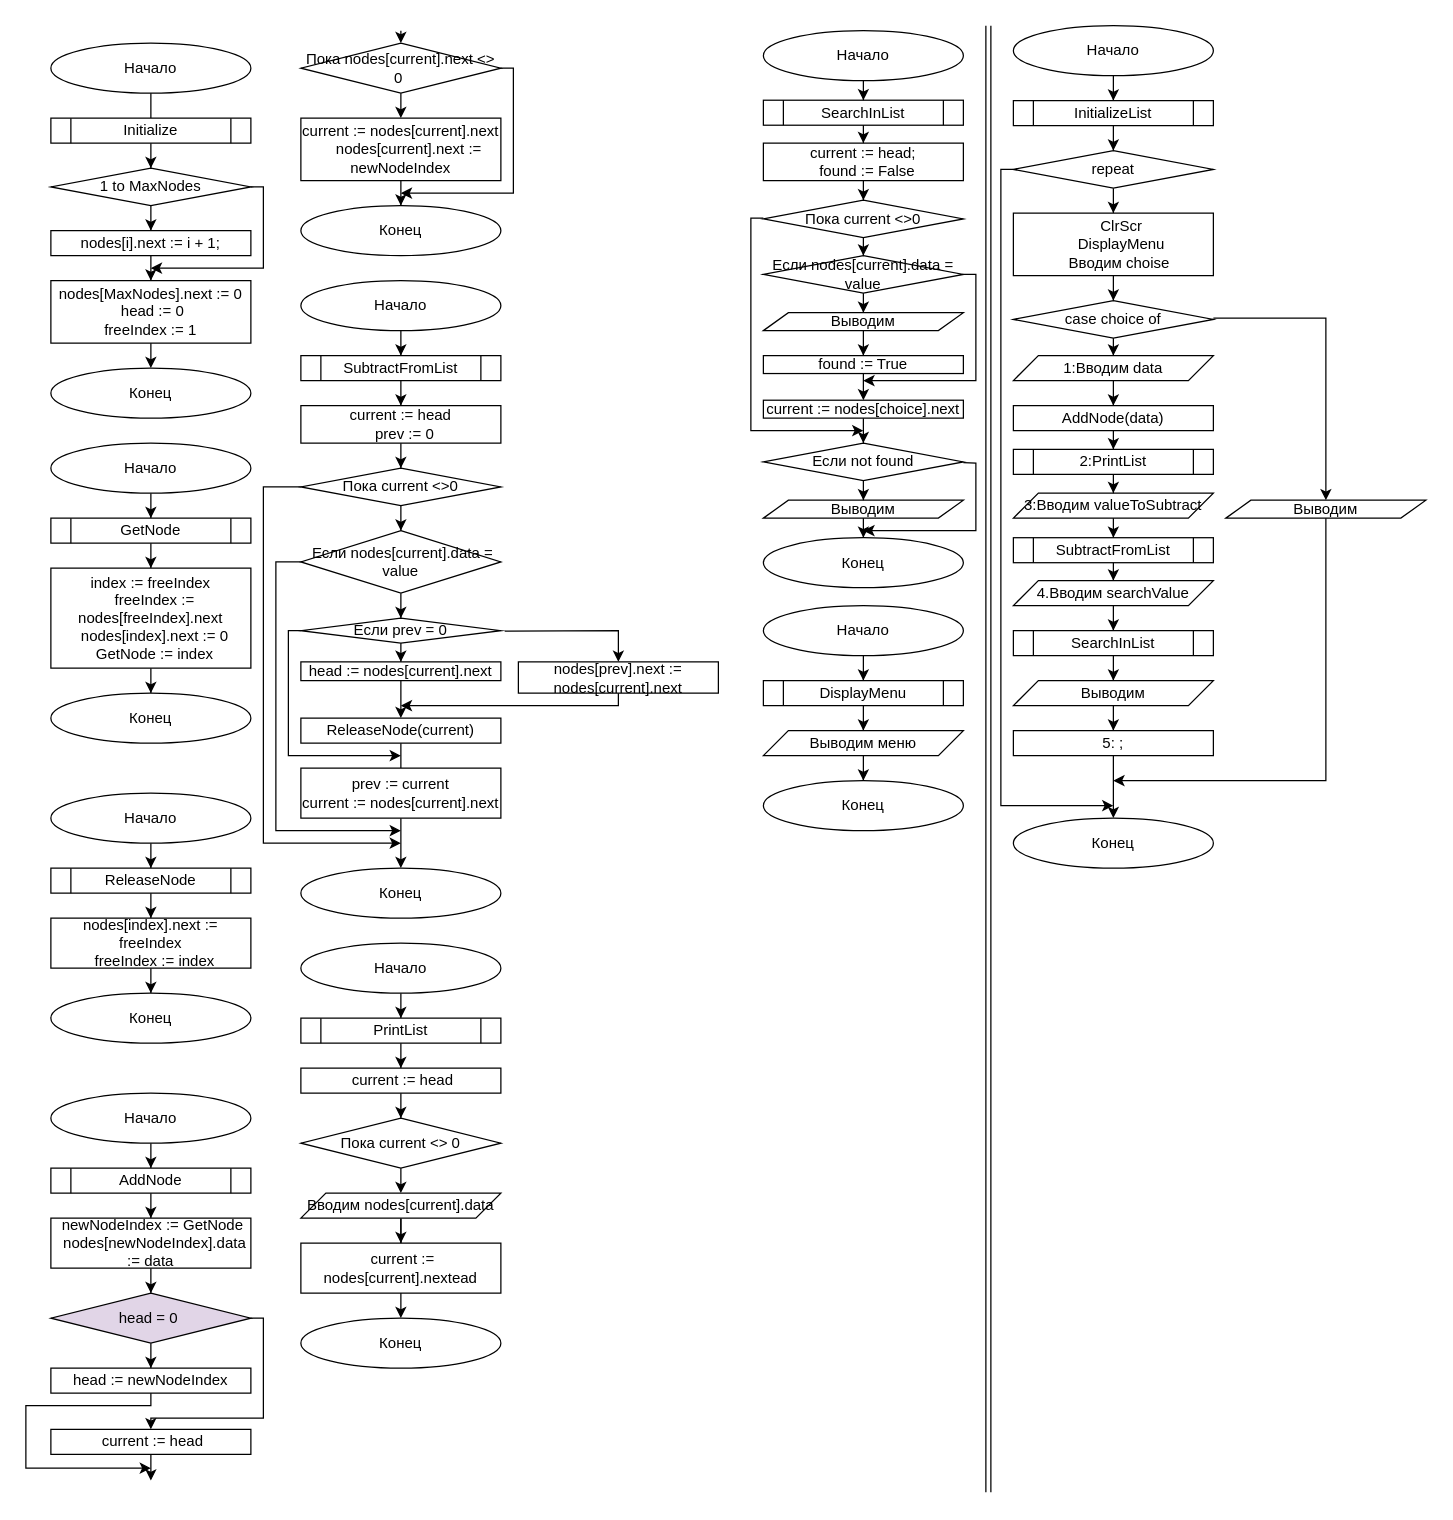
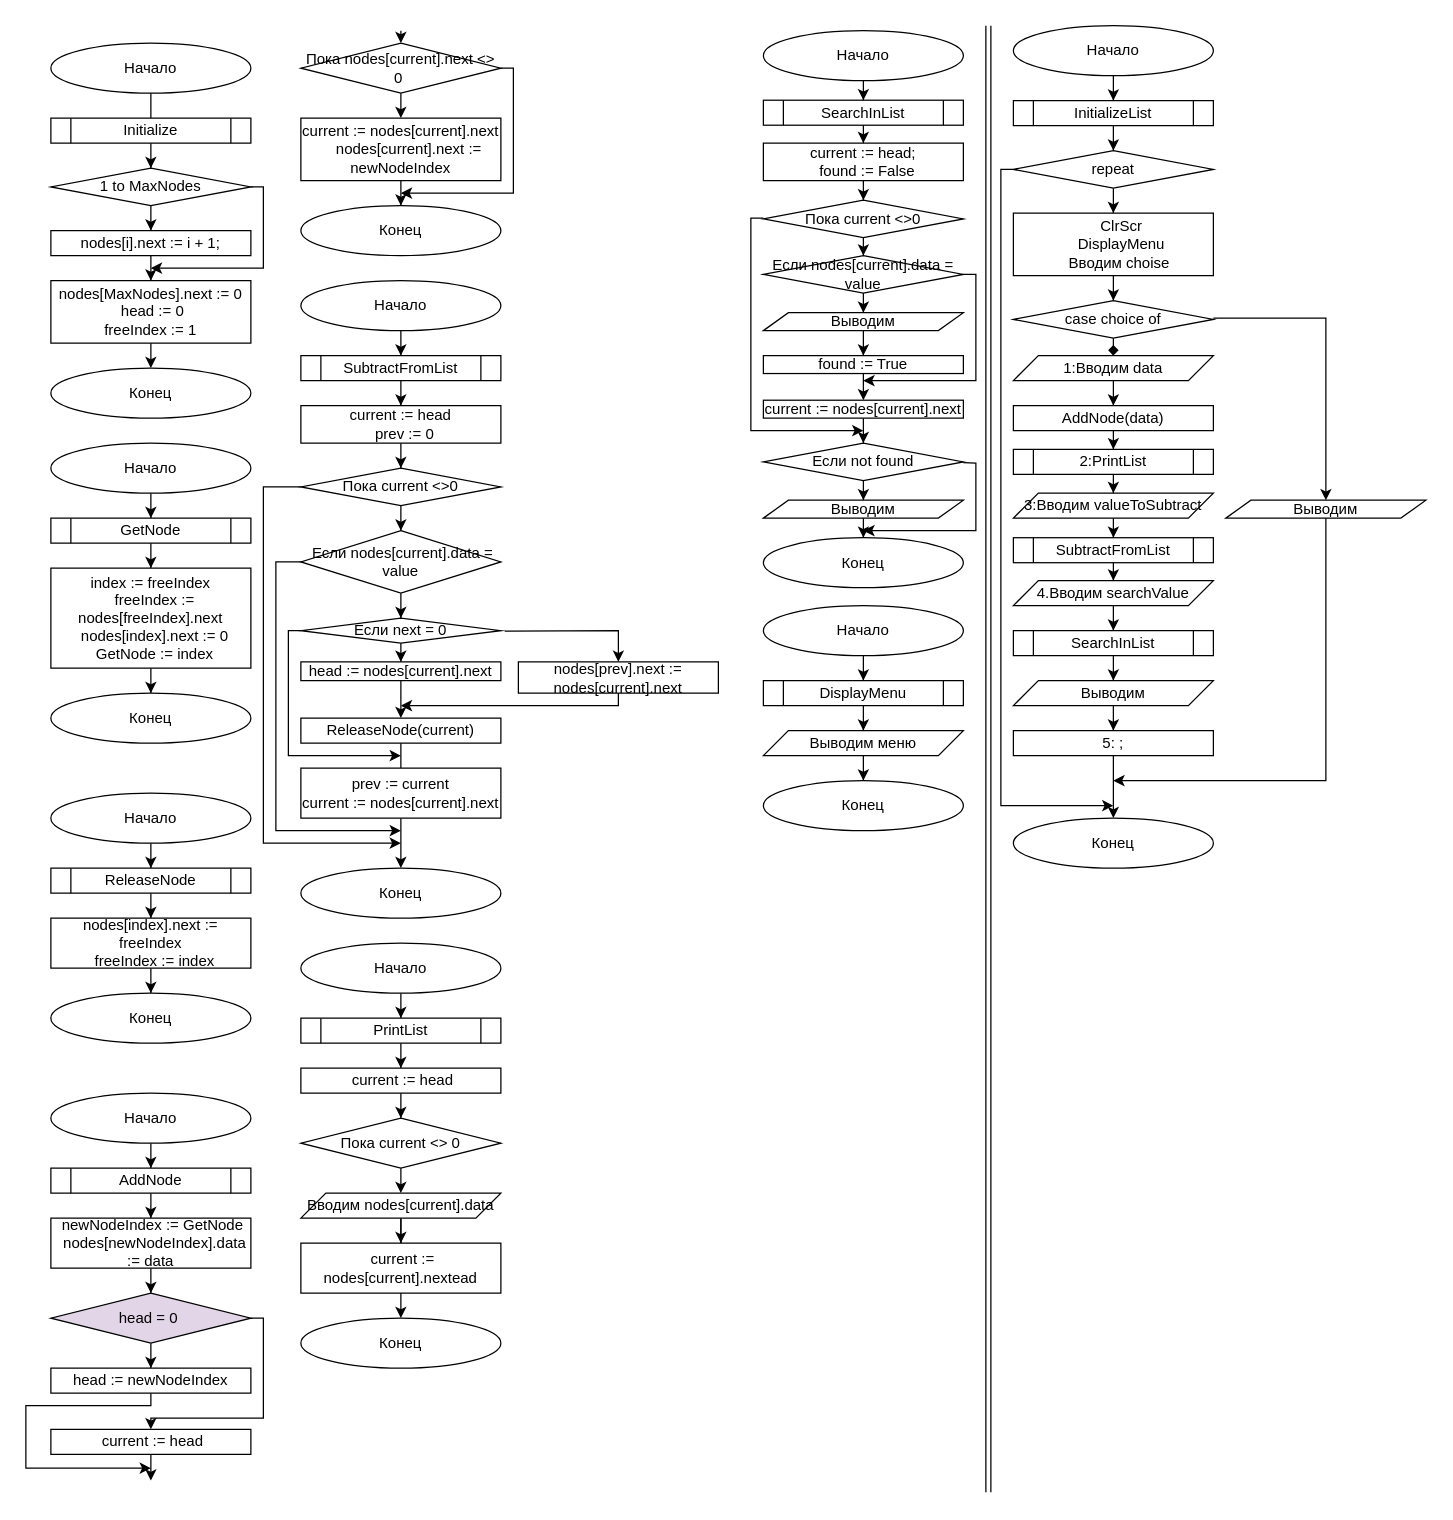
- <mxCell id="69" value="" style="edgeStyle=orthogonalEdgeStyle;rounded=0;orthogonalLoop=1;jettySize=auto;html=1;" parent="1" source="70" target="133" edge="1"><mxGeometry relative="1" as="geometry" /></mxCell>
+ <mxCell id="69" value="" style="edgeStyle=orthogonalEdgeStyle;rounded=0;orthogonalLoop=1;jettySize=auto;html=1;endArrow=diamond;" parent="1" source="70" target="133" edge="1"><mxGeometry relative="1" as="geometry" /></mxCell>
- <mxCell id="116" value="current := nodes[choice].next" style="rounded=0;whiteSpace=wrap;html=1;" parent="1" vertex="1"><mxGeometry x="610" y="319.67" width="160" height="14.33" as="geometry" /></mxCell>
+ <mxCell id="116" value="current := nodes[current].next" style="rounded=0;whiteSpace=wrap;html=1;" parent="1" vertex="1"><mxGeometry x="610" y="319.67" width="160" height="14.33" as="geometry" /></mxCell>
- <mxCell id="87" value="Если&amp;nbsp;prev = 0" style="rhombus;whiteSpace=wrap;html=1;" parent="1" vertex="1"><mxGeometry x="240" y="494" width="160" height="20" as="geometry" /></mxCell>
+ <mxCell id="87" value="Если&amp;nbsp;next = 0" style="rhombus;whiteSpace=wrap;html=1;" parent="1" vertex="1"><mxGeometry x="240" y="494" width="160" height="20" as="geometry" /></mxCell>
